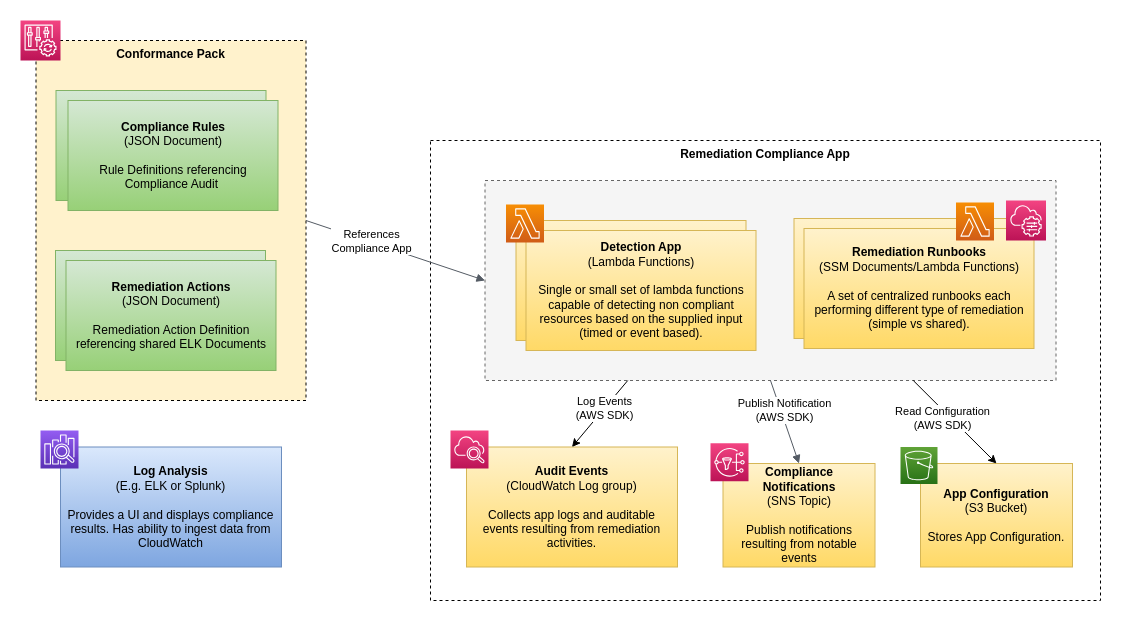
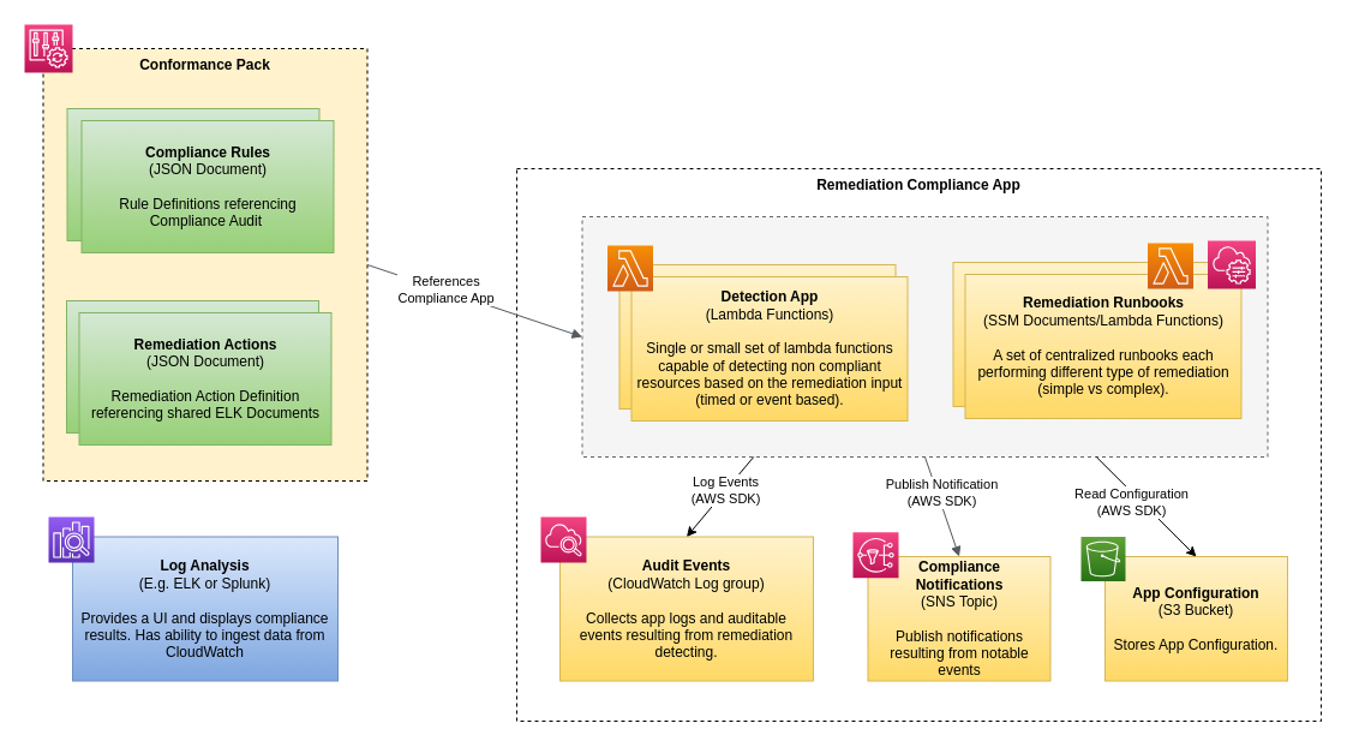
- <mxCell id="8" value="&lt;b&gt;Remediation Runbooks&lt;/b&gt;&lt;br&gt;(SSM Documents/Lambda Functions)&lt;br&gt;&lt;br&gt;A set of centralized runbooks each performing different type of&amp;nbsp;remediation (simple vs shared)." style="whiteSpace=wrap;html=1;fillColor=#fff2cc;strokeColor=#d6b656;gradientColor=#ffd966;" parent="1" vertex="1"><mxGeometry x="803.5" y="228" width="230" height="120" as="geometry" /></mxCell>
+ <mxCell id="8" value="&lt;b&gt;Remediation Runbooks&lt;/b&gt;&lt;br&gt;(SSM Documents/Lambda Functions)&lt;br&gt;&lt;br&gt;A set of centralized runbooks each performing different type of&amp;nbsp;remediation (simple vs complex)." style="whiteSpace=wrap;html=1;fillColor=#fff2cc;strokeColor=#d6b656;gradientColor=#ffd966;" parent="1" vertex="1"><mxGeometry x="803.5" y="228" width="230" height="120" as="geometry" /></mxCell>
- <mxCell id="7" value="&lt;b&gt;Detection App&lt;/b&gt;&lt;br&gt;(Lambda Functions)&lt;br&gt;&lt;br&gt;Single or small set of lambda functions capable of detecting non compliant resources based on the supplied input (timed or event based)." style="whiteSpace=wrap;html=1;fillColor=#fff2cc;strokeColor=#d6b656;gradientColor=#ffd966;" parent="1" vertex="1"><mxGeometry x="525.5" y="230" width="230" height="120" as="geometry" /></mxCell>
+ <mxCell id="7" value="&lt;b&gt;Detection App&lt;/b&gt;&lt;br&gt;(Lambda Functions)&lt;br&gt;&lt;br&gt;Single or small set of lambda functions capable of detecting non compliant resources based on the remediation input (timed or event based)." style="whiteSpace=wrap;html=1;fillColor=#fff2cc;strokeColor=#d6b656;gradientColor=#ffd966;" parent="1" vertex="1"><mxGeometry x="525.5" y="230" width="230" height="120" as="geometry" /></mxCell>
- <mxCell id="10" value="&lt;b&gt;Audit Events&lt;/b&gt;&lt;br&gt;(CloudWatch Log group)&lt;br&gt;&lt;br&gt;Collects app logs and auditable &lt;br&gt;events resulting&amp;nbsp;from remediation activities." style="whiteSpace=wrap;html=1;fillColor=#fff2cc;strokeColor=#d6b656;gradientColor=#ffd966;" parent="1" vertex="1"><mxGeometry x="466" y="446.5" width="211" height="120" as="geometry" /></mxCell>
+ <mxCell id="10" value="&lt;b&gt;Audit Events&lt;/b&gt;&lt;br&gt;(CloudWatch Log group)&lt;br&gt;&lt;br&gt;Collects app logs and auditable &lt;br&gt;events resulting&amp;nbsp;from remediation detecting." style="whiteSpace=wrap;html=1;fillColor=#fff2cc;strokeColor=#d6b656;gradientColor=#ffd966;" parent="1" vertex="1"><mxGeometry x="466" y="446.5" width="211" height="120" as="geometry" /></mxCell>
